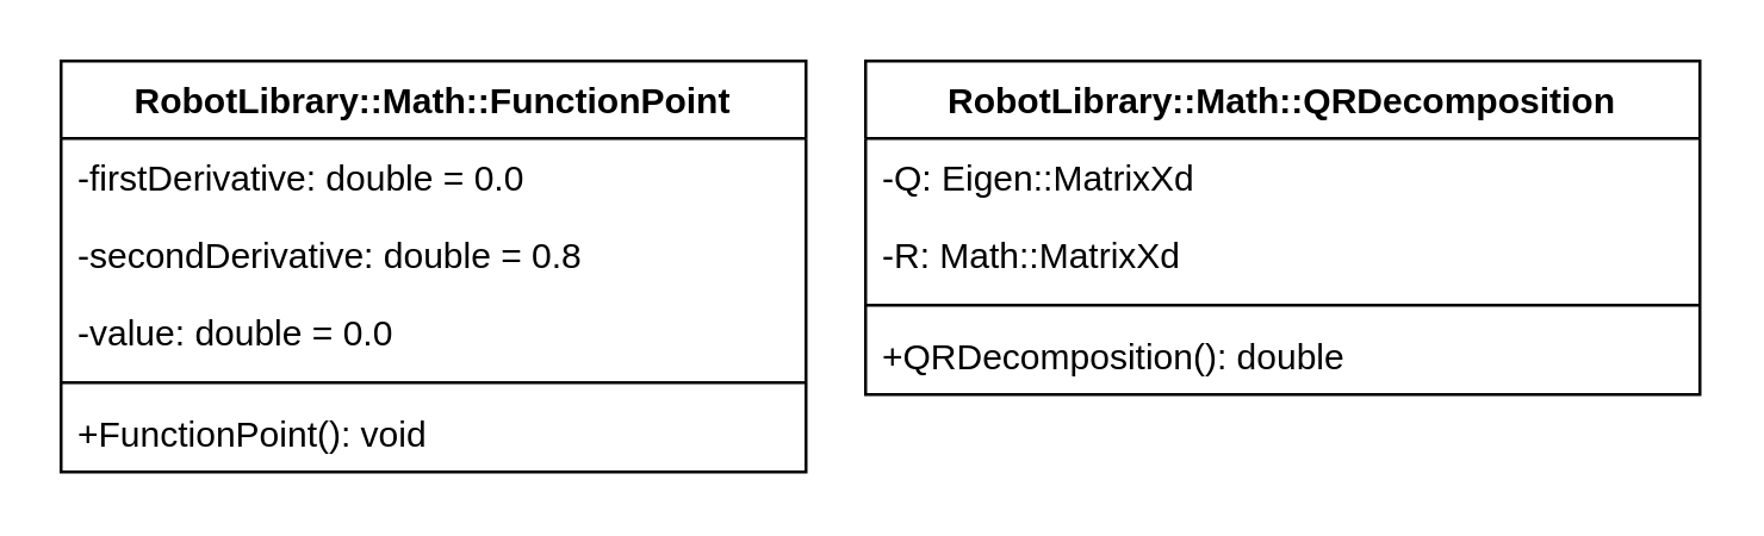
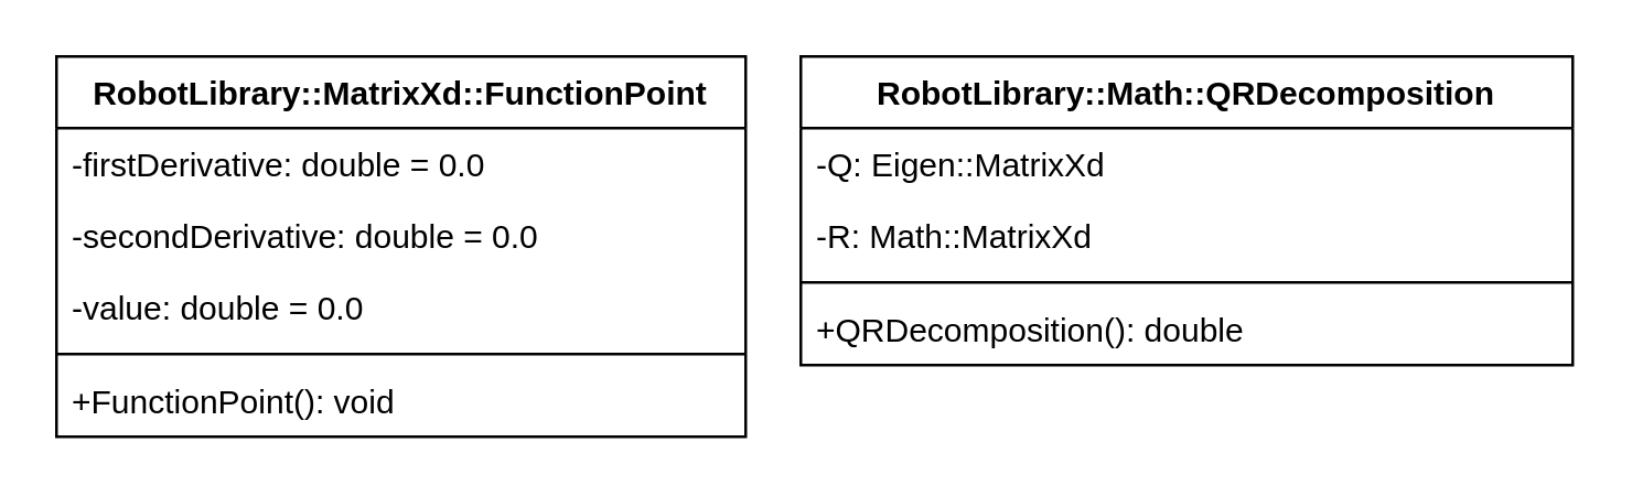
- <mxCell id="2" value="RobotLibrary::Math::FunctionPoint" style="swimlane;fontStyle=1;childLayout=stackLayout;horizontal=1;startSize=26;horizontalStack=0;resizeParent=1;resizeParentMax=0;resizeLast=0;collapsible=1;marginBottom=0;" parent="1" vertex="1"><mxGeometry x="20" y="20" width="250" height="138" as="geometry" /></mxCell>
+ <mxCell id="2" value="RobotLibrary::MatrixXd::FunctionPoint" style="swimlane;fontStyle=1;childLayout=stackLayout;horizontal=1;startSize=26;horizontalStack=0;resizeParent=1;resizeParentMax=0;resizeLast=0;collapsible=1;marginBottom=0;" parent="1" vertex="1"><mxGeometry x="20" y="20" width="250" height="138" as="geometry" /></mxCell>
- <mxCell id="4" value="-secondDerivative: double = 0.8" style="text;strokeColor=none;fillColor=none;align=left;verticalAlign=top;spacingLeft=4;spacingRight=4;overflow=hidden;rotatable=0;points=[[0,0.5],[1,0.5]];portConstraint=eastwest;" parent="2" vertex="1"><mxGeometry y="52" width="250" height="26" as="geometry" /></mxCell>
+ <mxCell id="4" value="-secondDerivative: double = 0.0" style="text;strokeColor=none;fillColor=none;align=left;verticalAlign=top;spacingLeft=4;spacingRight=4;overflow=hidden;rotatable=0;points=[[0,0.5],[1,0.5]];portConstraint=eastwest;" parent="2" vertex="1"><mxGeometry y="52" width="250" height="26" as="geometry" /></mxCell>
